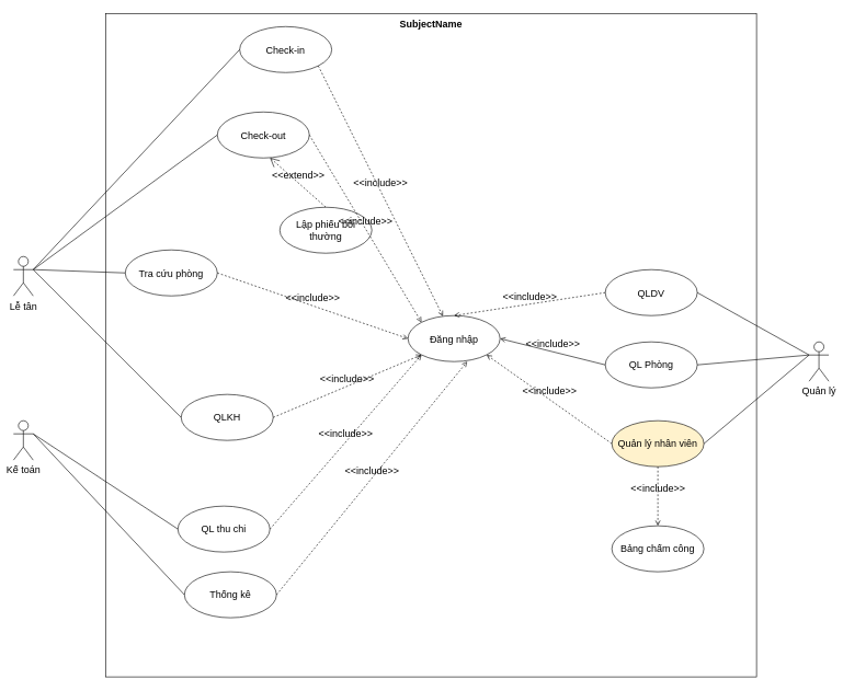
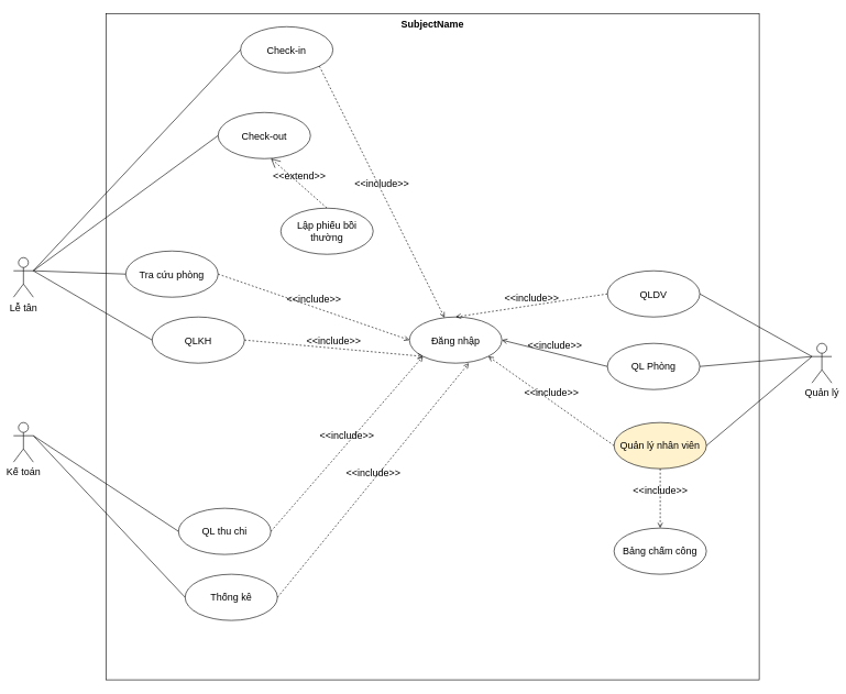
- <mxCell id="31" value="&amp;lt;&amp;lt;include&amp;gt;&amp;gt;" style="edgeStyle=none;html=1;endArrow=open;verticalAlign=bottom;dashed=1;labelBackgroundColor=none;exitX=1;exitY=0.5;exitDx=0;exitDy=0;entryX=0;entryY=0;entryDx=0;entryDy=0;fontSize=15;" edge="1" parent="1" source="7" target="25"><mxGeometry width="160" relative="1" as="geometry"><mxPoint x="400" y="190" as="sourcePoint" /><mxPoint x="560" y="190" as="targetPoint" /></mxGeometry></mxCell>
- <mxCell id="11" value="QLKH" style="ellipse;whiteSpace=wrap;html=1;fontSize=15;" vertex="1" parent="1"><mxGeometry x="275" y="600" width="140" height="70" as="geometry" /></mxCell>
+ <mxCell id="11" value="QLKH" style="ellipse;whiteSpace=wrap;html=1;fontSize=15;" vertex="1" parent="1"><mxGeometry x="230" y="480" width="140" height="70" as="geometry" /></mxCell>
